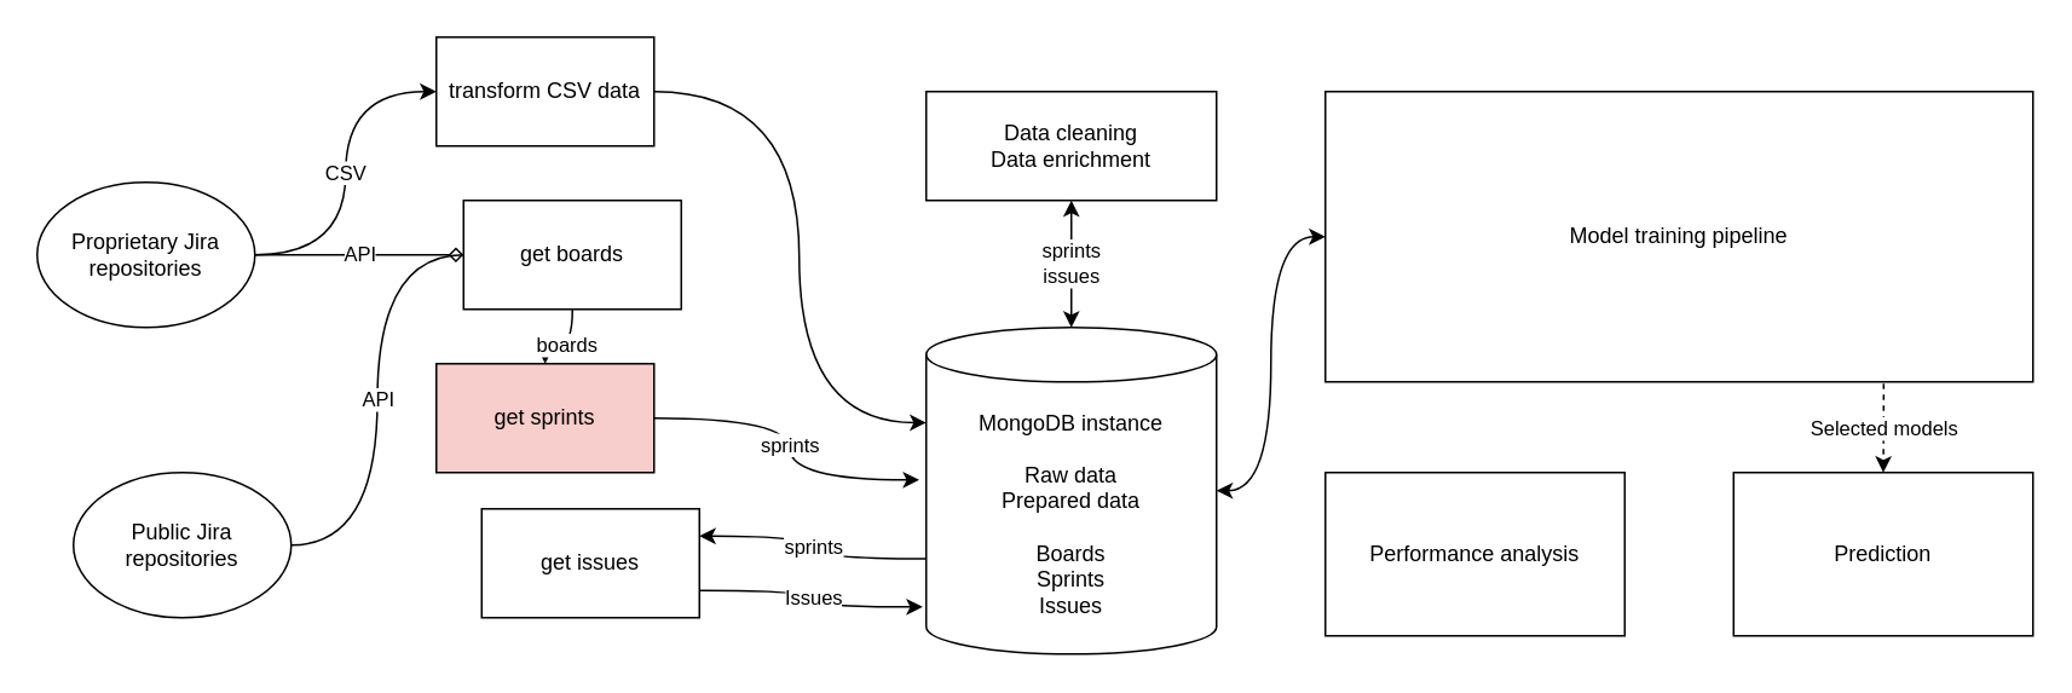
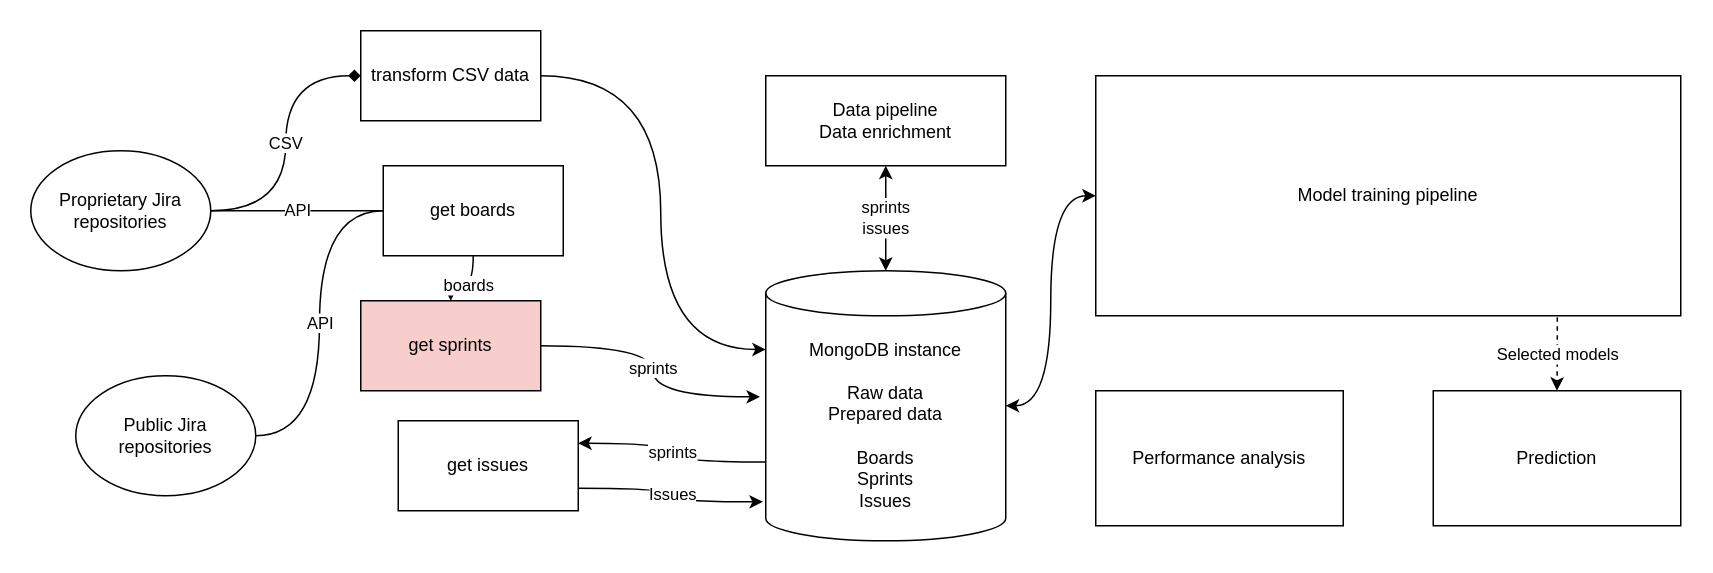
- <mxCell id="16" value="&lt;div&gt;CSV&lt;/div&gt;" style="edgeStyle=orthogonalEdgeStyle;curved=1;rounded=0;orthogonalLoop=1;jettySize=auto;html=1;entryX=0;entryY=0.5;entryDx=0;entryDy=0;" edge="1" parent="1" source="17" target="19"><mxGeometry relative="1" as="geometry" /></mxCell>
+ <mxCell id="16" value="&lt;div&gt;CSV&lt;/div&gt;" style="edgeStyle=orthogonalEdgeStyle;curved=1;rounded=0;orthogonalLoop=1;jettySize=auto;html=1;entryX=0;entryY=0.5;entryDx=0;entryDy=0;endArrow=diamond;" edge="1" parent="1" source="17" target="19"><mxGeometry relative="1" as="geometry" /></mxCell>
- <mxCell id="6" value="&lt;div&gt;Data cleaning&lt;br&gt;&lt;/div&gt;&lt;div&gt;Data enrichment&lt;br&gt;&lt;/div&gt;" style="rounded=0;whiteSpace=wrap;html=1;" vertex="1" parent="1"><mxGeometry x="510" y="50" width="160" height="60" as="geometry" /></mxCell>
+ <mxCell id="6" value="&lt;div&gt;Data pipeline&lt;br&gt;&lt;/div&gt;&lt;div&gt;Data enrichment&lt;br&gt;&lt;/div&gt;" style="rounded=0;whiteSpace=wrap;html=1;" vertex="1" parent="1"><mxGeometry x="510" y="50" width="160" height="60" as="geometry" /></mxCell>
- <mxCell id="15" value="&lt;div&gt;API&lt;/div&gt;" style="edgeStyle=orthogonalEdgeStyle;curved=1;rounded=0;orthogonalLoop=1;jettySize=auto;html=1;endArrow=diamond;endFill=0;" edge="1" parent="1" source="17" target="12"><mxGeometry relative="1" as="geometry" /></mxCell>
+ <mxCell id="15" value="&lt;div&gt;API&lt;/div&gt;" style="edgeStyle=orthogonalEdgeStyle;curved=1;rounded=0;orthogonalLoop=1;jettySize=auto;html=1;endArrow=none;endFill=0;" edge="1" parent="1" source="17" target="12"><mxGeometry relative="1" as="geometry" /></mxCell>
- <mxCell id="14" value="Public Jira repositories" style="ellipse;whiteSpace=wrap;html=1;" vertex="1" parent="1"><mxGeometry x="40" y="260" width="120" height="80" as="geometry" /></mxCell>
+ <mxCell id="14" value="Public Jira repositories" style="ellipse;whiteSpace=wrap;html=1;" vertex="1" parent="1"><mxGeometry x="50" y="250" width="120" height="80" as="geometry" /></mxCell>
